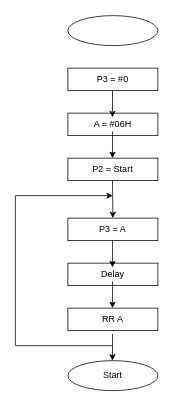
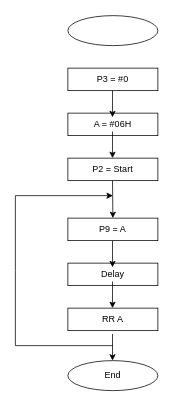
- <mxCell id="12" value="P3 = A" style="text;html=1;strokeColor=none;fillColor=none;align=center;verticalAlign=middle;whiteSpace=wrap;rounded=0;" vertex="1" parent="1"><mxGeometry x="90" y="290" width="120" height="30" as="geometry" /></mxCell>
+ <mxCell id="12" value="P9 = A" style="text;html=1;strokeColor=none;fillColor=none;align=center;verticalAlign=middle;whiteSpace=wrap;rounded=0;" vertex="1" parent="1"><mxGeometry x="90" y="290" width="120" height="30" as="geometry" /></mxCell>
- <mxCell id="16" value="Start" style="text;html=1;strokeColor=none;fillColor=none;align=center;verticalAlign=middle;whiteSpace=wrap;rounded=0;" vertex="1" parent="1"><mxGeometry x="120" y="485" width="60" height="30" as="geometry" /></mxCell>
+ <mxCell id="16" value="End" style="text;html=1;strokeColor=none;fillColor=none;align=center;verticalAlign=middle;whiteSpace=wrap;rounded=0;" vertex="1" parent="1"><mxGeometry x="120" y="485" width="60" height="30" as="geometry" /></mxCell>
